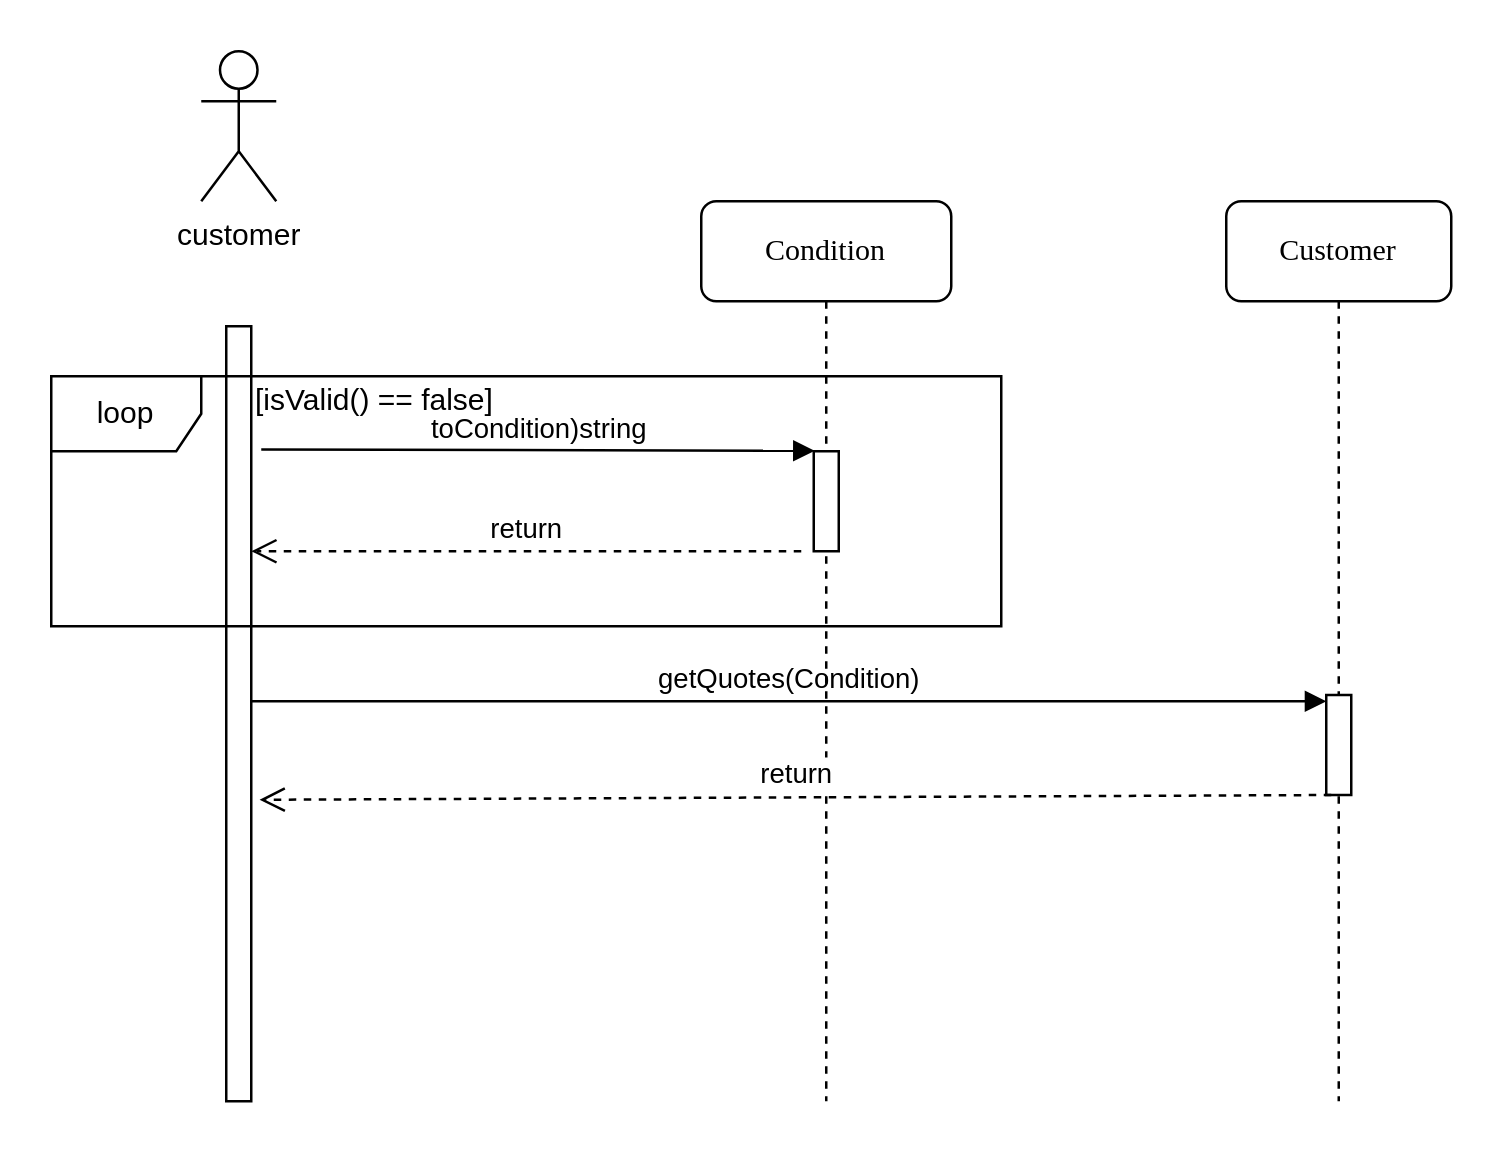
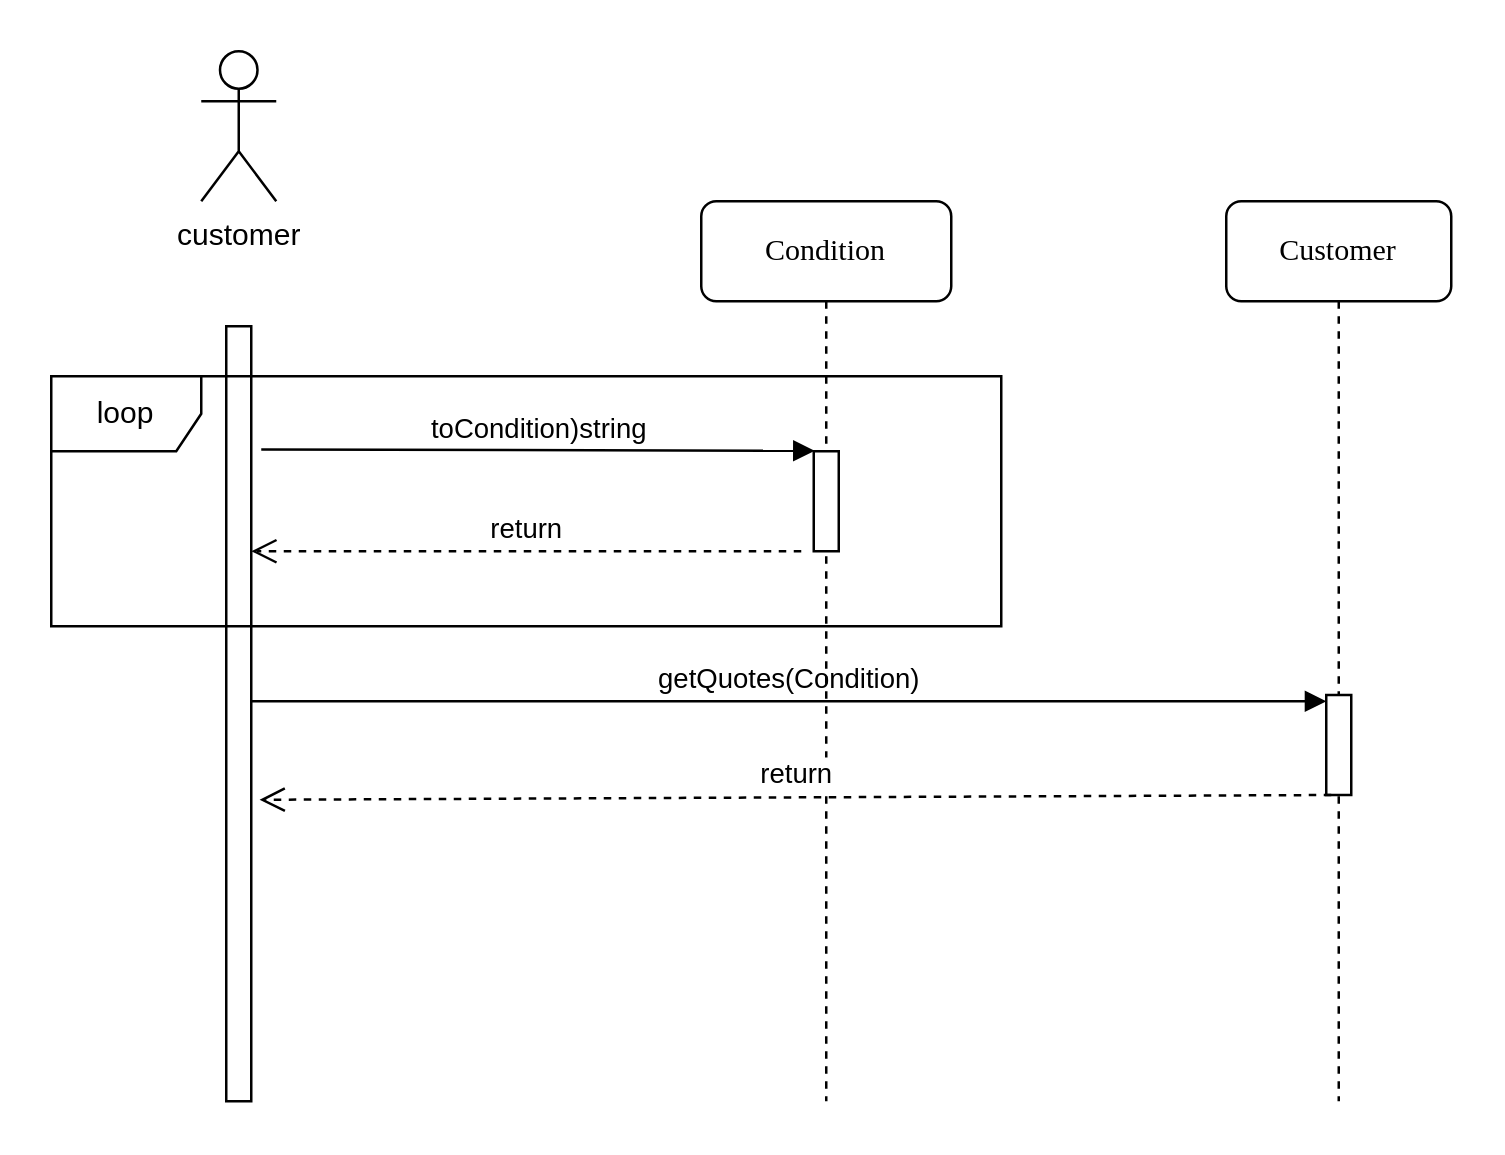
- <mxCell id="13" value="[isValid() == false]" style="text;html=1;resizable=0;points=[];autosize=1;align=left;verticalAlign=top;spacingTop=-4;" parent="1" vertex="1"><mxGeometry x="100" y="150" width="110" height="20" as="geometry" /></mxCell>
